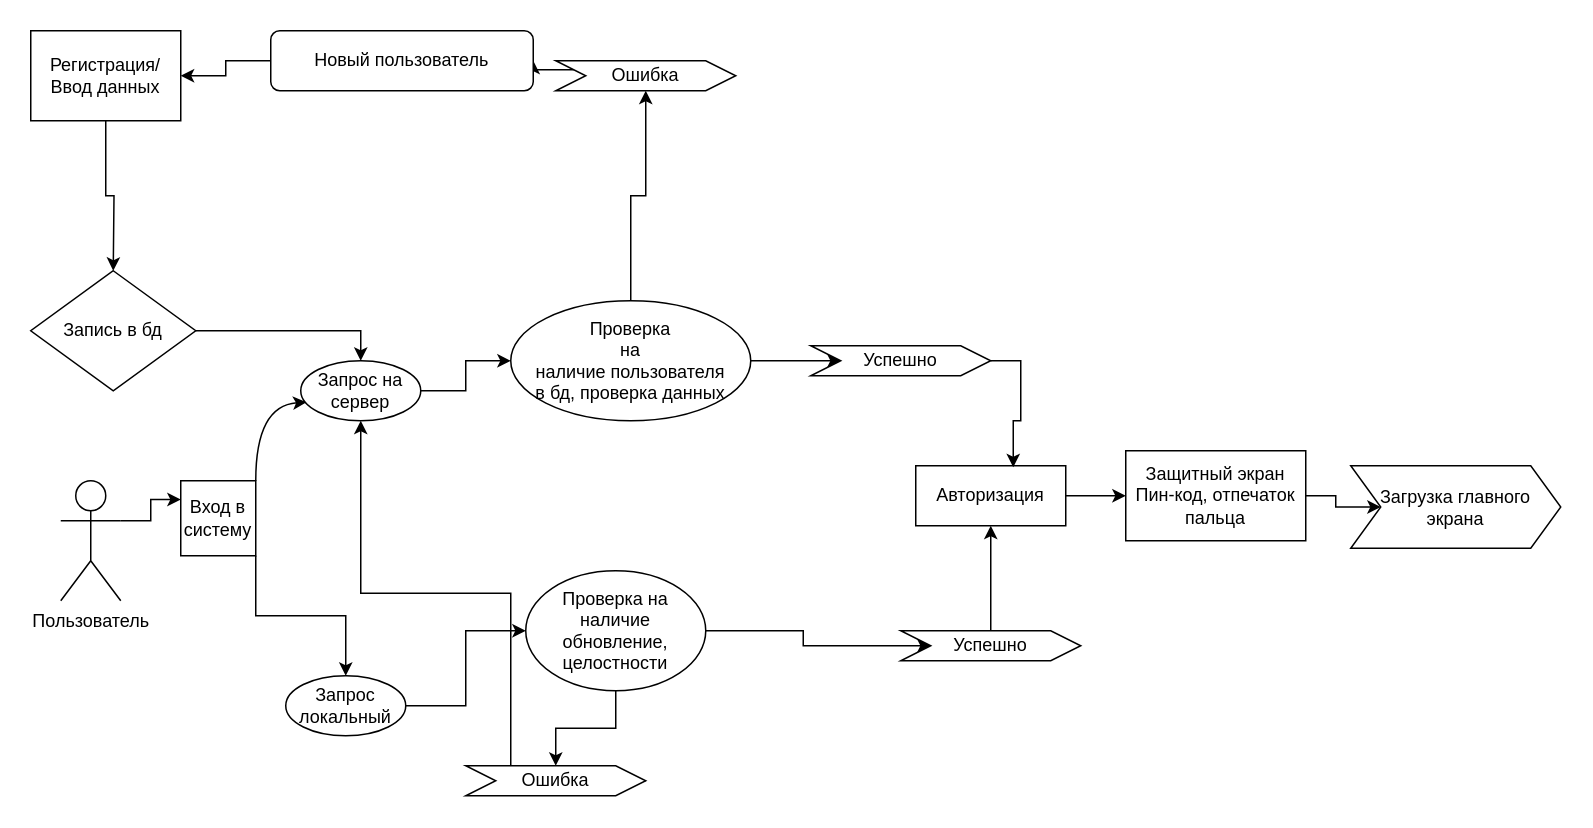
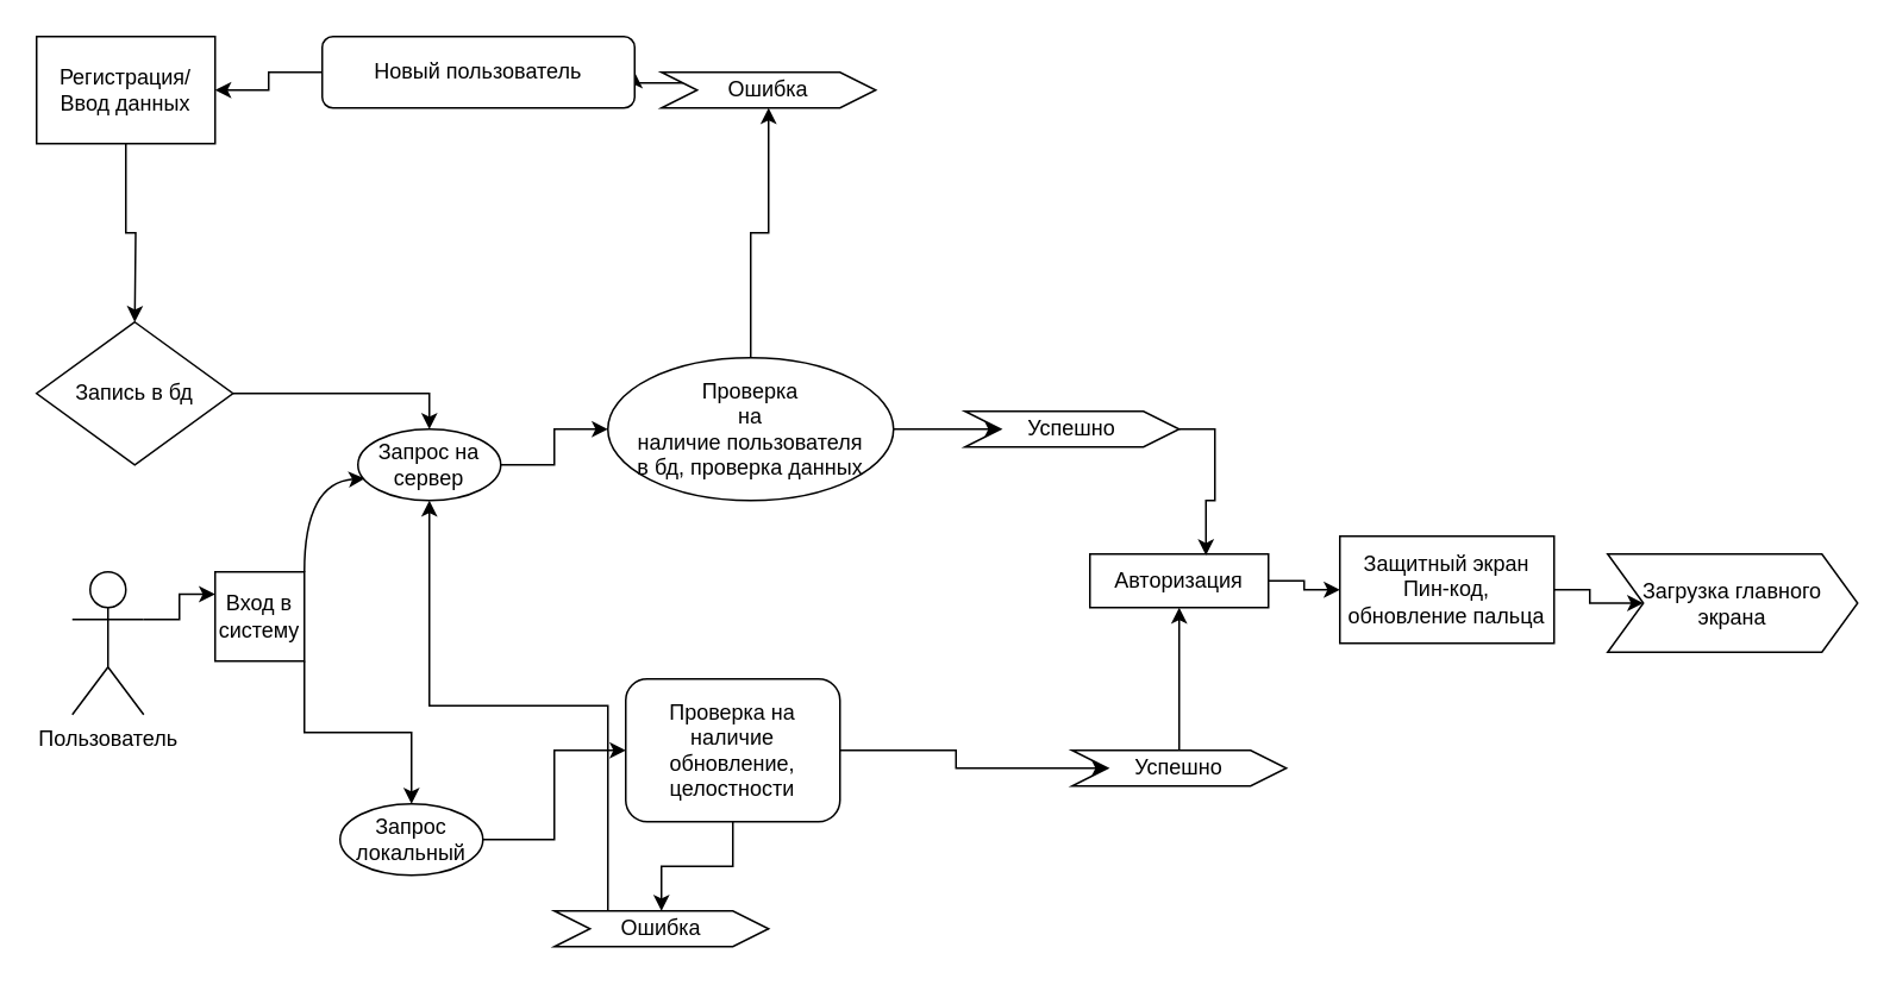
- <mxCell id="18" value="Авторизация" style="rounded=0;whiteSpace=wrap;html=1;" parent="1" vertex="1"><mxGeometry x="610" y="310" width="100" height="40" as="geometry" /></mxCell>
+ <mxCell id="18" value="Авторизация" style="rounded=0;whiteSpace=wrap;html=1;" parent="1" vertex="1"><mxGeometry x="610" y="310" width="100" height="30" as="geometry" /></mxCell>
- <mxCell id="25" value="Защитный экран&lt;br&gt;Пин-код, отпечаток пальца" style="rounded=0;whiteSpace=wrap;html=1;" parent="1" vertex="1"><mxGeometry x="750" y="300" width="120" height="60" as="geometry" /></mxCell>
+ <mxCell id="25" value="Защитный экран&lt;br&gt;Пин-код, обновление пальца" style="rounded=0;whiteSpace=wrap;html=1;" parent="1" vertex="1"><mxGeometry x="750" y="300" width="120" height="60" as="geometry" /></mxCell>
- <mxCell id="15" value="Проверка на наличие обновление, целостности" style="ellipse;whiteSpace=wrap;html=1;" parent="1" vertex="1"><mxGeometry x="350" y="380" width="120" height="80" as="geometry" /></mxCell>
+ <mxCell id="15" value="Проверка на наличие обновление, целостности" style="whiteSpace=wrap;html=1;rounded=1;" parent="1" vertex="1"><mxGeometry x="350" y="380" width="120" height="80" as="geometry" /></mxCell>
